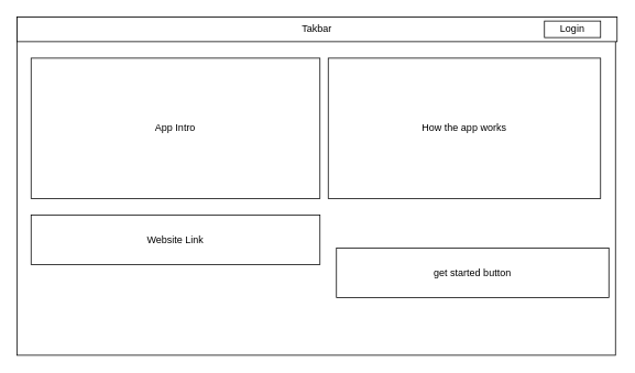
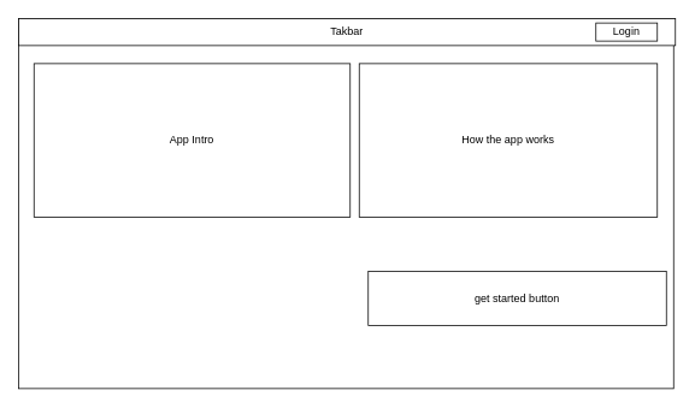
- <mxCell id="7" value="Website Link" style="rounded=0;whiteSpace=wrap;html=1;" vertex="1" parent="1"><mxGeometry x="37" y="260" width="350" height="60" as="geometry" /></mxCell>
